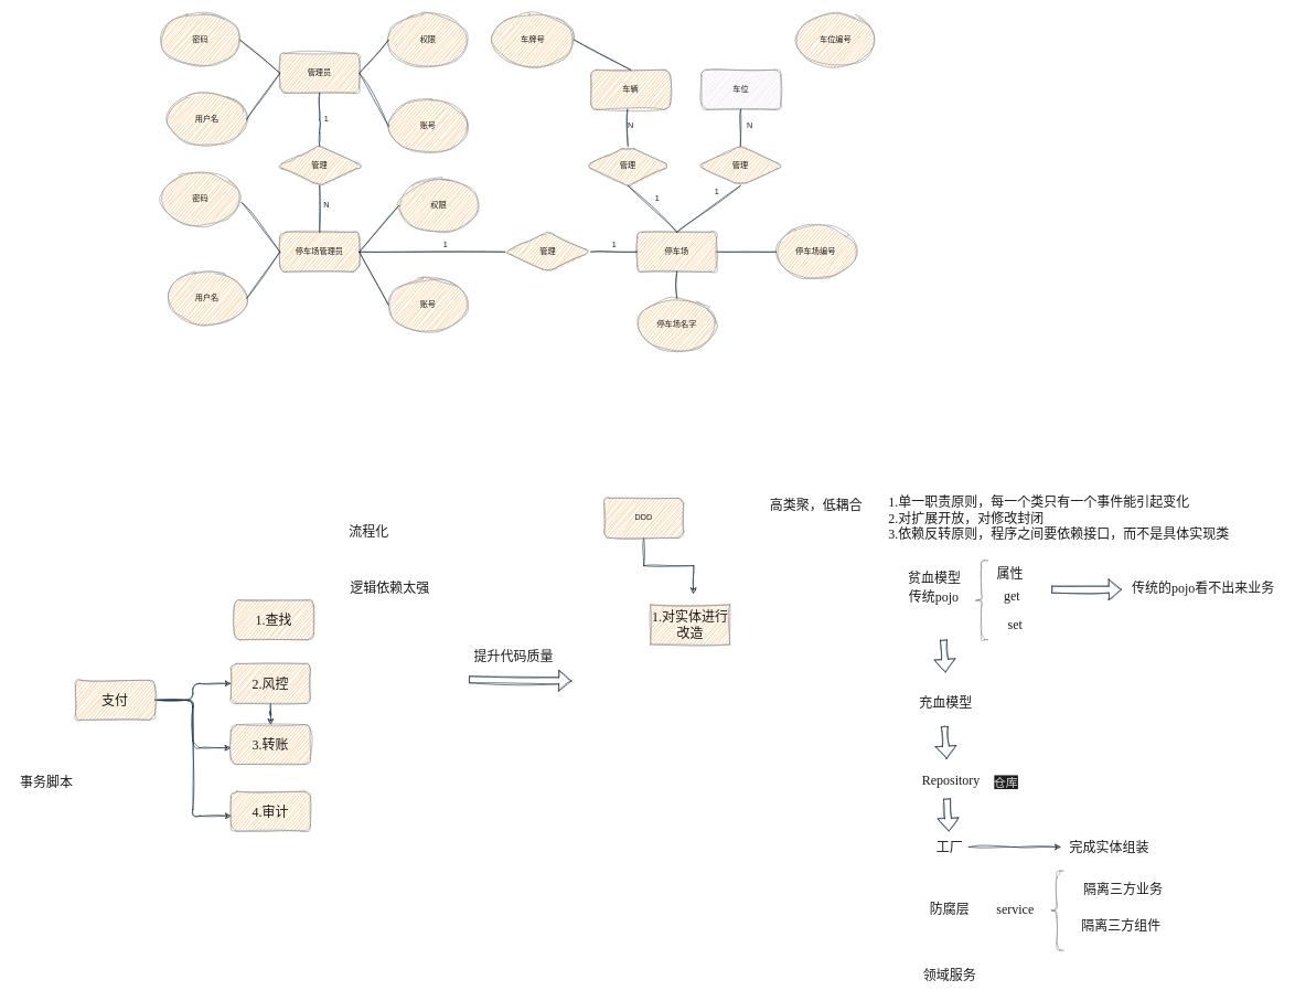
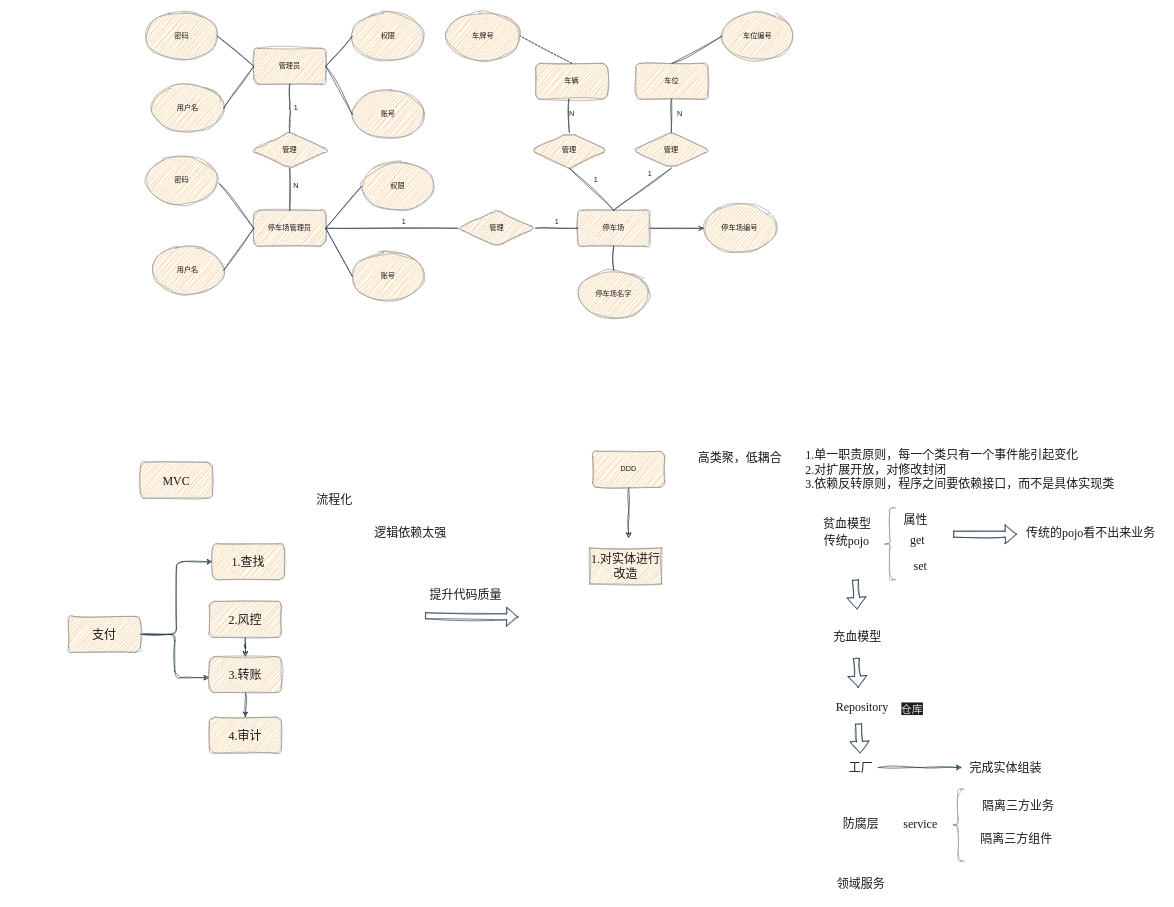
- <mxCell id="36" value="" style="endArrow=none;html=1;rounded=1;exitX=0.5;exitY=0;exitDx=0;exitDy=0;entryX=1;entryY=0.5;entryDx=0;entryDy=0;labelBackgroundColor=none;fontColor=default;strokeColor=#182E3E;sketch=1;curveFitting=1;jiggle=2;" parent="1" source="33" target="35" edge="1"><mxGeometry width="50" height="50" relative="1" as="geometry"><mxPoint x="1332" y="390" as="sourcePoint" /><mxPoint x="1382" y="340" as="targetPoint" /></mxGeometry></mxCell>
+ <mxCell id="36" value="" style="endArrow=none;html=1;rounded=1;exitX=0.5;exitY=0;exitDx=0;exitDy=0;entryX=1;entryY=0.5;entryDx=0;entryDy=0;labelBackgroundColor=none;fontColor=default;strokeColor=#182E3E;sketch=1;curveFitting=1;jiggle=2;dashed=1;" parent="1" source="33" target="35" edge="1"><mxGeometry width="50" height="50" relative="1" as="geometry"><mxPoint x="1332" y="390" as="sourcePoint" /><mxPoint x="1382" y="340" as="targetPoint" /></mxGeometry></mxCell>
+ <mxCell id="31" value="" style="endArrow=none;html=1;rounded=1;entryX=0;entryY=0.5;entryDx=0;entryDy=0;exitX=0.5;exitY=0;exitDx=0;exitDy=0;labelBackgroundColor=none;fontColor=default;strokeColor=#182E3E;sketch=1;curveFitting=1;jiggle=2;" parent="1" source="28" target="29" edge="1"><mxGeometry width="50" height="50" relative="1" as="geometry"><mxPoint x="1222" y="640" as="sourcePoint" /><mxPoint x="1162" y="655" as="targetPoint" /></mxGeometry></mxCell>
- <mxCell id="28" value="车位" style="rounded=1;whiteSpace=wrap;html=1;labelBackgroundColor=none;fillColor=#e1d5e7;strokeColor=#909090;fontColor=#1A1A1A;sketch=1;curveFitting=1;jiggle=2;" parent="1" vertex="1"><mxGeometry x="1059" y="105" width="120" height="60" as="geometry" /></mxCell>
+ <mxCell id="28" value="车位" style="rounded=1;whiteSpace=wrap;html=1;labelBackgroundColor=none;fillColor=#F5AB50;strokeColor=#909090;fontColor=#1A1A1A;sketch=1;curveFitting=1;jiggle=2;" parent="1" vertex="1"><mxGeometry x="1059" y="105" width="120" height="60" as="geometry" /></mxCell>
- <mxCell id="32" value="" style="endArrow=none;html=1;rounded=1;entryX=0;entryY=0.5;entryDx=0;entryDy=0;exitX=1;exitY=0.5;exitDx=0;exitDy=0;labelBackgroundColor=none;fontColor=default;strokeColor=#182E3E;sketch=1;curveFitting=1;jiggle=2;" parent="1" source="37" target="30" edge="1"><mxGeometry width="50" height="50" relative="1" as="geometry"><mxPoint x="1202" y="650" as="sourcePoint" /><mxPoint x="1202" y="625" as="targetPoint" /></mxGeometry></mxCell>
+ <mxCell id="32" value="" style="endArrow=open;html=1;rounded=1;entryX=0;entryY=0.5;entryDx=0;entryDy=0;exitX=1;exitY=0.5;exitDx=0;exitDy=0;labelBackgroundColor=none;fontColor=default;strokeColor=#182E3E;sketch=1;curveFitting=1;jiggle=2;" parent="1" source="37" target="30" edge="1"><mxGeometry width="50" height="50" relative="1" as="geometry"><mxPoint x="1202" y="650" as="sourcePoint" /><mxPoint x="1202" y="625" as="targetPoint" /></mxGeometry></mxCell>
- <mxCell id="52" value="DDD" style="rounded=1;whiteSpace=wrap;html=1;labelBackgroundColor=none;fillColor=#F5AB50;strokeColor=#909090;fontColor=#1A1A1A;sketch=1;curveFitting=1;jiggle=2;" vertex="1" parent="1"><mxGeometry x="912" y="752" width="120" height="60" as="geometry" /></mxCell>
+ <mxCell id="52" value="DDD" style="rounded=1;whiteSpace=wrap;html=1;labelBackgroundColor=none;fillColor=#F5AB50;strokeColor=#909090;fontColor=#1A1A1A;sketch=1;curveFitting=1;jiggle=2;" vertex="1" parent="1"><mxGeometry x="987" y="752" width="120" height="60" as="geometry" /></mxCell>
+ <mxCell id="53" value="MVC" style="rounded=1;whiteSpace=wrap;html=1;hachureGap=4;fontFamily=Architects Daughter;fontSource=https%3A%2F%2Ffonts.googleapis.com%2Fcss%3Ffamily%3DArchitects%2BDaughter;fontSize=20;labelBackgroundColor=none;fillColor=#F5AB50;strokeColor=#909090;fontColor=#1A1A1A;sketch=1;curveFitting=1;jiggle=2;" vertex="1" parent="1"><mxGeometry x="233" y="770" width="120" height="60" as="geometry" /></mxCell>
- <mxCell id="66" value="流程化" style="text;html=1;align=center;verticalAlign=middle;resizable=0;points=[];autosize=1;strokeColor=none;fillColor=none;fontSize=20;fontFamily=Architects Daughter;labelBackgroundColor=none;fontColor=#1A1A1A;rounded=1;sketch=1;curveFitting=1;jiggle=2;" vertex="1" parent="1"><mxGeometry x="517" y="785" width="78" height="36" as="geometry" /></mxCell>
+ <mxCell id="66" value="流程化" style="text;html=1;align=center;verticalAlign=middle;resizable=0;points=[];autosize=1;strokeColor=none;fillColor=none;fontSize=20;fontFamily=Architects Daughter;labelBackgroundColor=none;fontColor=#1A1A1A;rounded=1;sketch=1;curveFitting=1;jiggle=2;" vertex="1" parent="1"><mxGeometry x="517" y="815" width="78" height="36" as="geometry" /></mxCell>
- <mxCell id="67" value="逻辑依赖太强" style="text;html=1;align=center;verticalAlign=middle;resizable=0;points=[];autosize=1;strokeColor=none;fillColor=none;fontSize=20;fontFamily=Architects Daughter;fontColor=#1A1A1A;labelBackgroundColor=none;" vertex="1" parent="1"><mxGeometry x="519" y="870" width="138" height="36" as="geometry" /></mxCell>
+ <mxCell id="67" value="逻辑依赖太强" style="text;html=1;align=center;verticalAlign=middle;resizable=0;points=[];autosize=1;strokeColor=none;fillColor=none;fontSize=20;fontFamily=Architects Daughter;fontColor=#1A1A1A;labelBackgroundColor=none;" vertex="1" parent="1"><mxGeometry x="614" y="870" width="138" height="36" as="geometry" /></mxCell>
+ <mxCell id="54" style="edgeStyle=orthogonalEdgeStyle;rounded=1;hachureGap=4;orthogonalLoop=1;jettySize=auto;html=1;entryX=0;entryY=0.5;entryDx=0;entryDy=0;fontFamily=Architects Daughter;fontSource=https%3A%2F%2Ffonts.googleapis.com%2Fcss%3Ffamily%3DArchitects%2BDaughter;fontSize=16;labelBackgroundColor=none;fontColor=default;strokeColor=#182E3E;sketch=1;curveFitting=1;jiggle=2;" edge="1" parent="1" source="58" target="59"><mxGeometry relative="1" as="geometry" /></mxCell>
- <mxCell id="55" style="edgeStyle=orthogonalEdgeStyle;rounded=1;hachureGap=4;orthogonalLoop=1;jettySize=auto;html=1;fontFamily=Architects Daughter;fontSource=https%3A%2F%2Ffonts.googleapis.com%2Fcss%3Ffamily%3DArchitects%2BDaughter;fontSize=16;labelBackgroundColor=none;fontColor=default;strokeColor=#182E3E;sketch=1;curveFitting=1;jiggle=2;" edge="1" parent="1" source="58" target="61"><mxGeometry relative="1" as="geometry" /></mxCell>
+ <mxCell id="62" style="edgeStyle=orthogonalEdgeStyle;rounded=1;hachureGap=4;orthogonalLoop=1;jettySize=auto;html=1;exitX=0.5;exitY=1;exitDx=0;exitDy=0;fontFamily=Architects Daughter;fontSource=https%3A%2F%2Ffonts.googleapis.com%2Fcss%3Ffamily%3DArchitects%2BDaughter;fontSize=16;labelBackgroundColor=none;fontColor=default;strokeColor=#182E3E;sketch=1;curveFitting=1;jiggle=2;" edge="1" parent="1" source="63" target="64"><mxGeometry relative="1" as="geometry" /></mxCell>
- <mxCell id="65" value="事务脚本" style="text;html=1;align=center;verticalAlign=middle;resizable=0;points=[];autosize=1;strokeColor=none;fillColor=none;fontSize=20;fontFamily=Architects Daughter;labelBackgroundColor=none;fontColor=#1A1A1A;rounded=1;sketch=1;curveFitting=1;jiggle=2;" vertex="1" parent="1"><mxGeometry x="20" y="1163" width="98" height="36" as="geometry" /></mxCell>
- <mxCell id="57" style="edgeStyle=orthogonalEdgeStyle;rounded=1;hachureGap=4;orthogonalLoop=1;jettySize=auto;html=1;exitX=1;exitY=0.5;exitDx=0;exitDy=0;entryX=0.002;entryY=0.615;entryDx=0;entryDy=0;entryPerimeter=0;fontFamily=Architects Daughter;fontSource=https%3A%2F%2Ffonts.googleapis.com%2Fcss%3Ffamily%3DArchitects%2BDaughter;fontSize=16;labelBackgroundColor=none;fontColor=default;strokeColor=#182E3E;sketch=1;curveFitting=1;jiggle=2;" edge="1" parent="1" source="58" target="64"><mxGeometry relative="1" as="geometry" /></mxCell>
